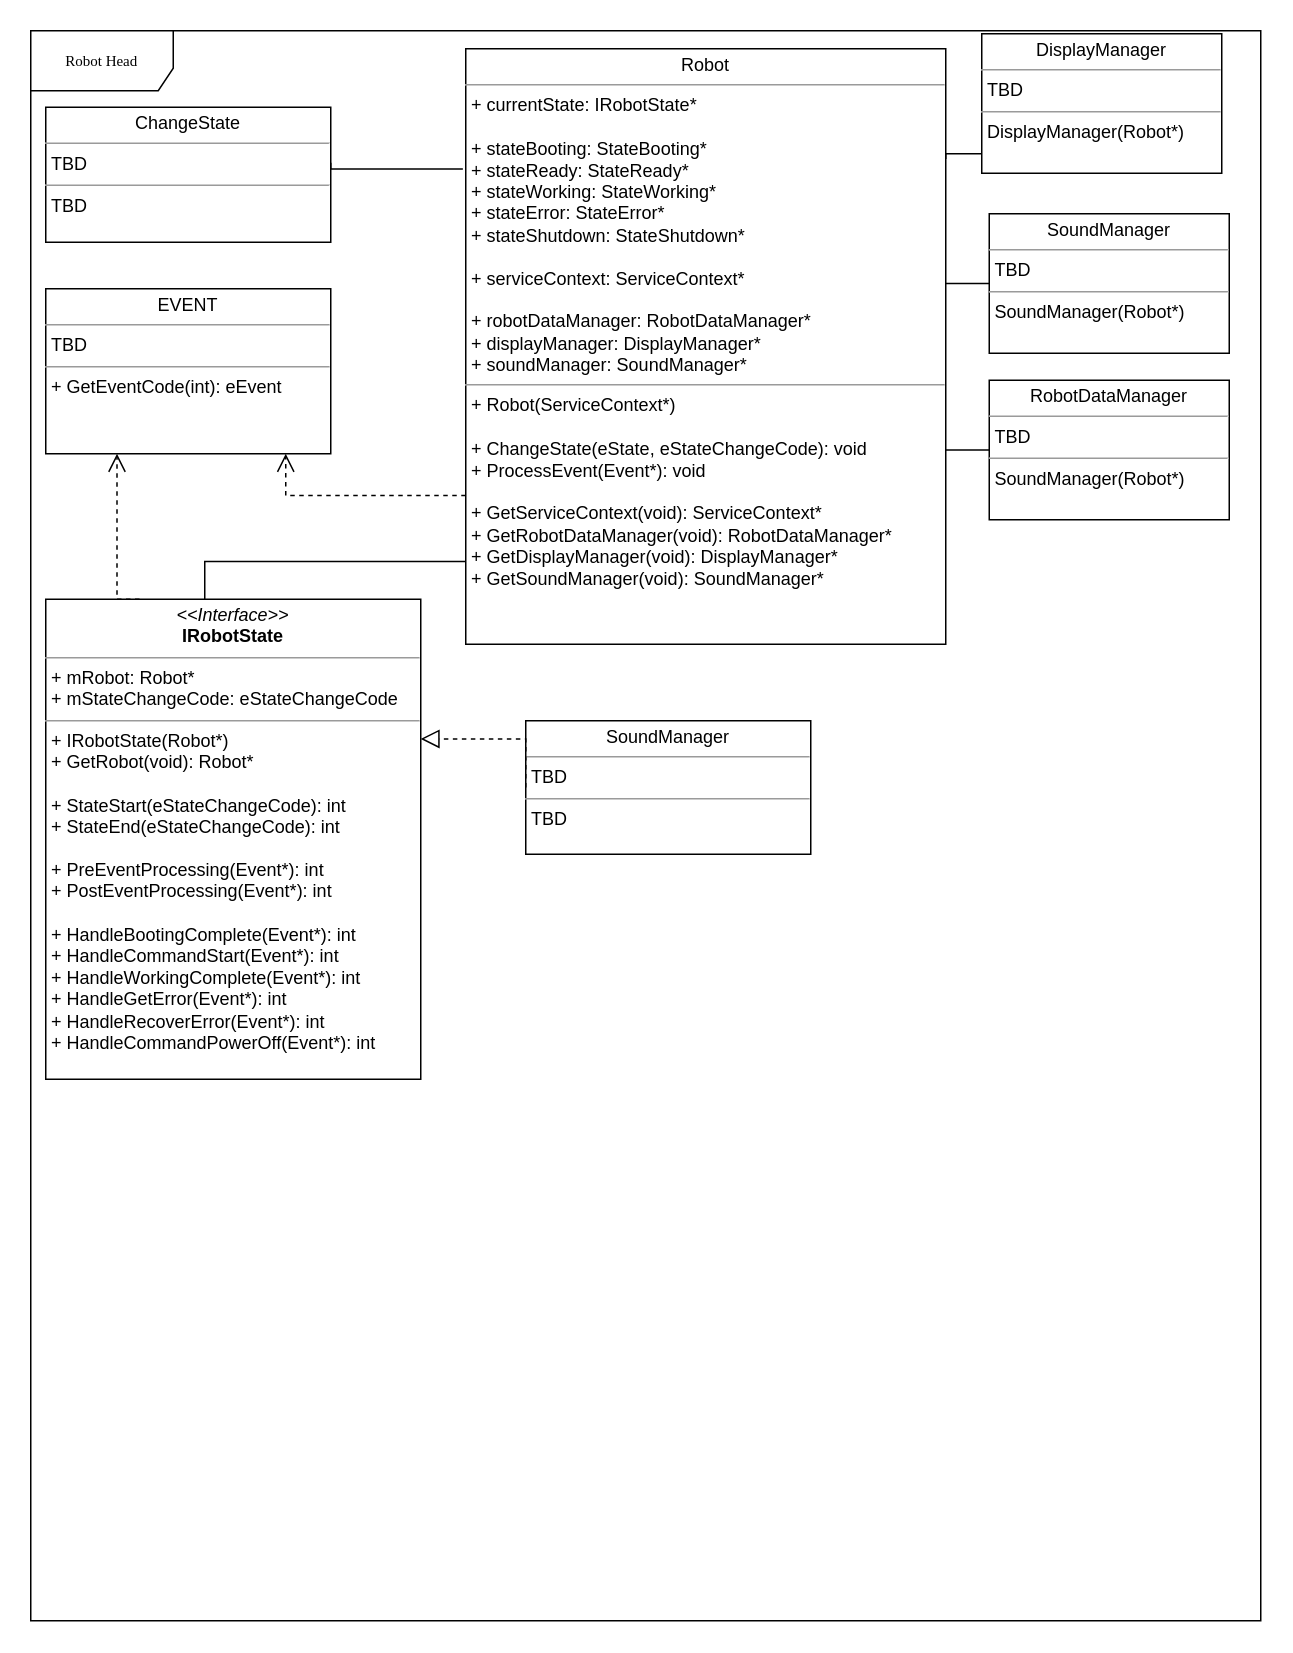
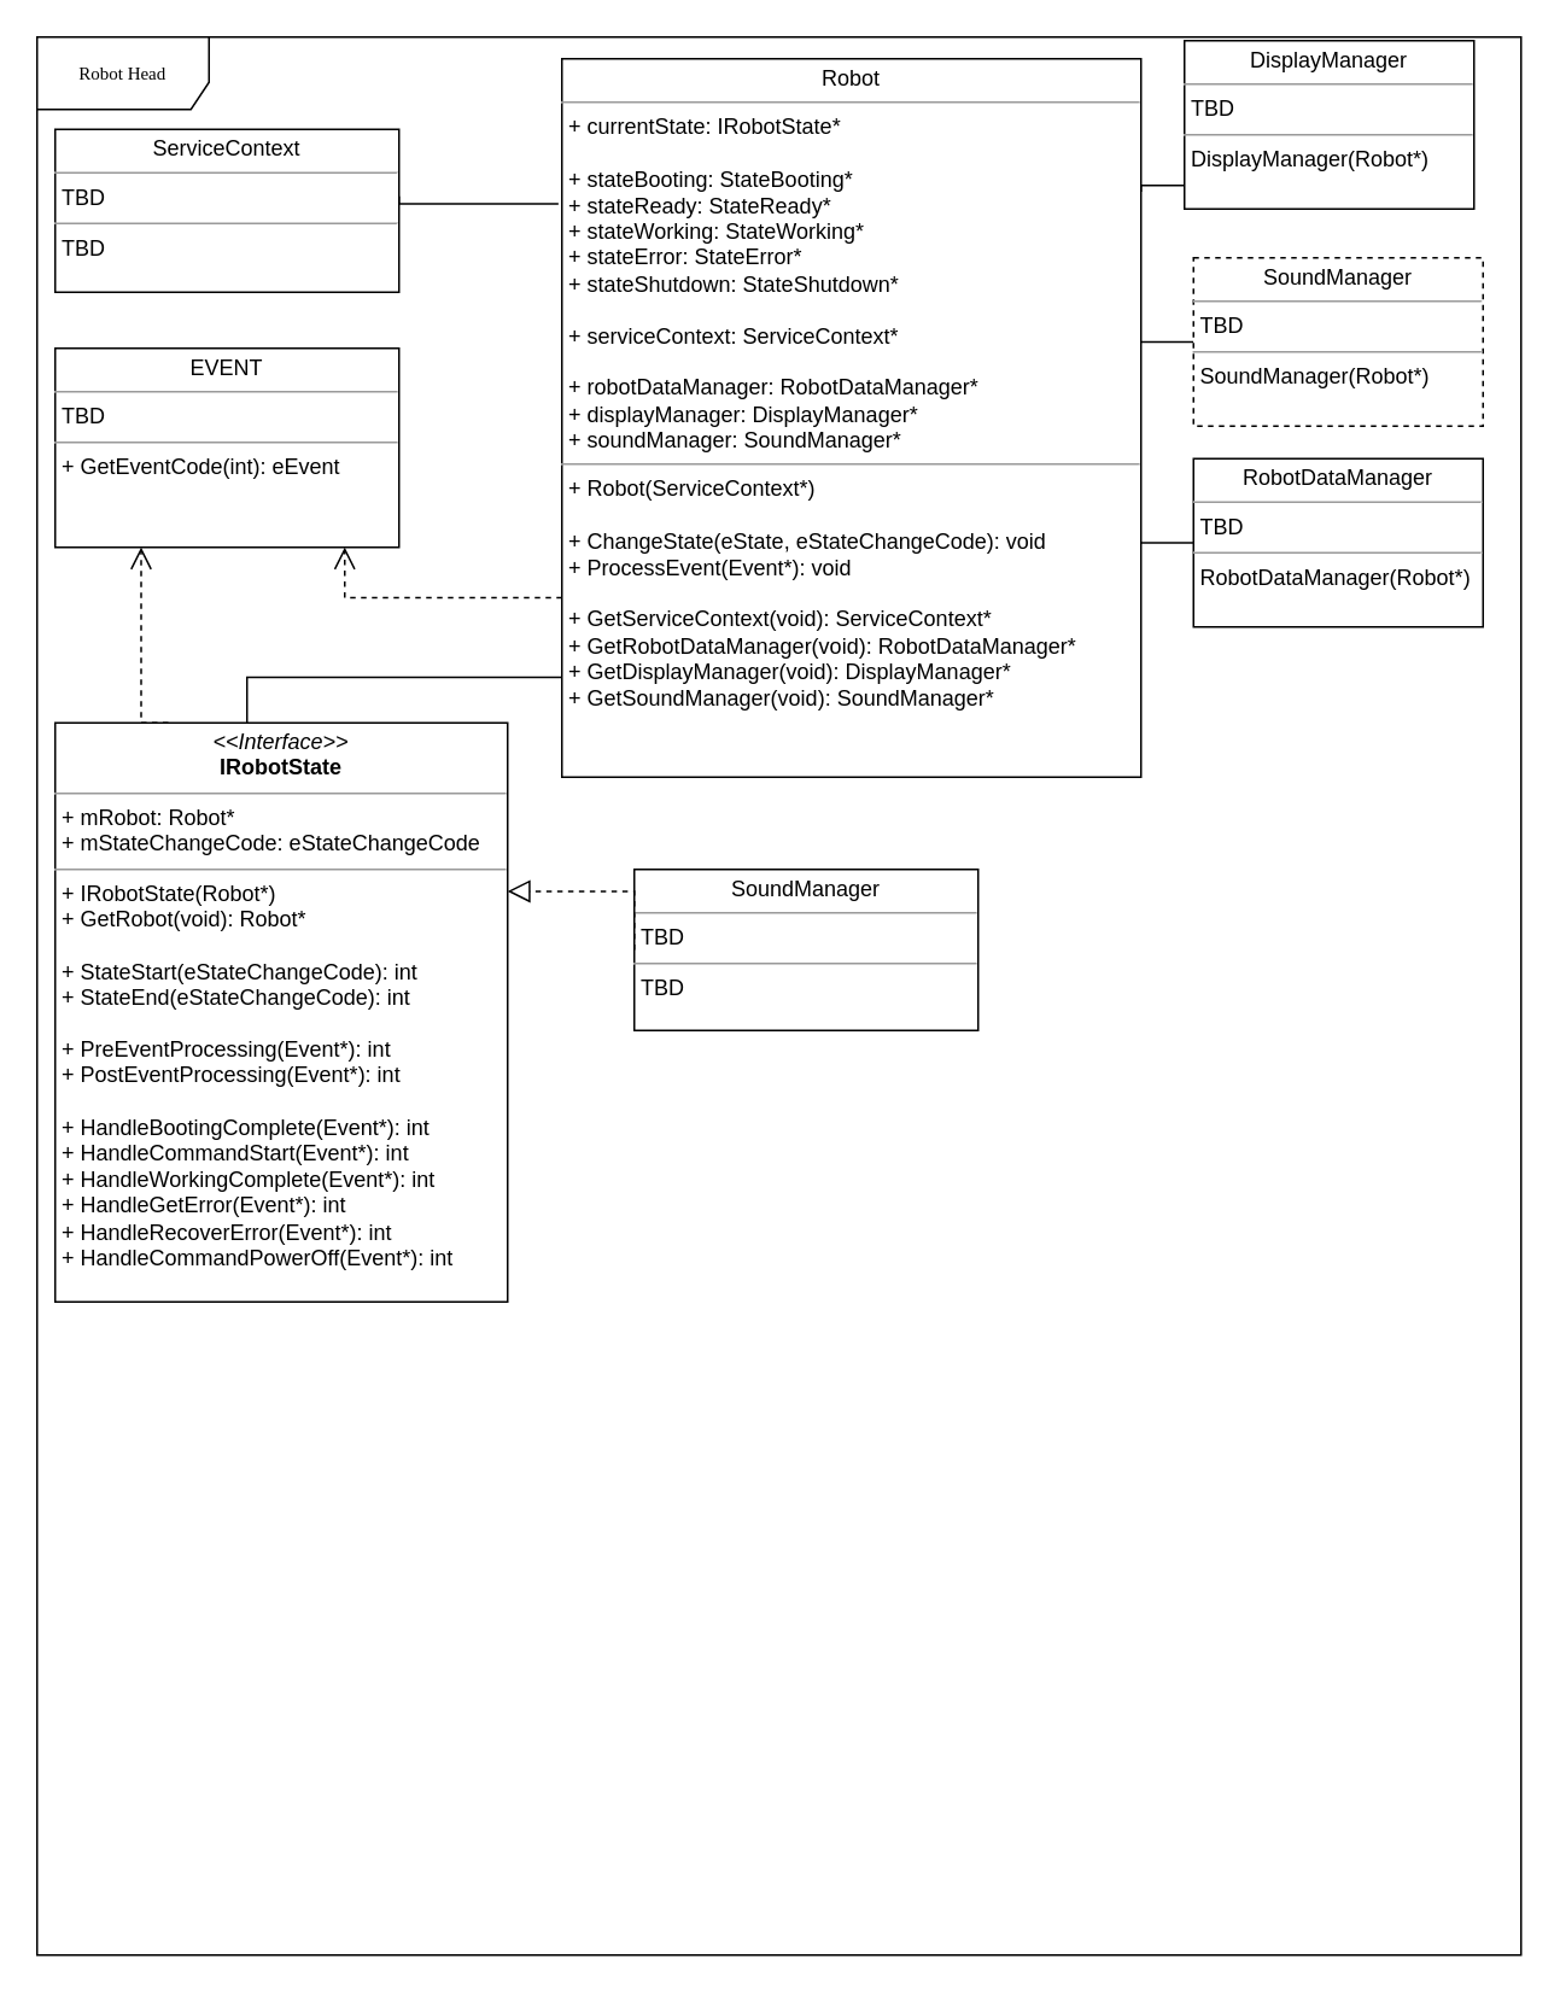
- <mxCell id="15" value="&lt;p style=&quot;margin: 0px ; margin-top: 4px ; text-align: center&quot;&gt;ChangeState&lt;/p&gt;&lt;hr size=&quot;1&quot;&gt;&lt;p style=&quot;margin: 0px ; margin-left: 4px&quot;&gt;TBD&lt;/p&gt;&lt;hr size=&quot;1&quot;&gt;&lt;p style=&quot;margin: 0px ; margin-left: 4px&quot;&gt;TBD&lt;/p&gt;" style="verticalAlign=top;align=left;overflow=fill;fontSize=12;fontFamily=Helvetica;html=1;rounded=0;shadow=0;comic=0;labelBackgroundColor=none;strokeColor=#000000;strokeWidth=1;fillColor=#ffffff;" vertex="1" parent="1"><mxGeometry x="30" y="71" width="190" height="90" as="geometry" /></mxCell>
+ <mxCell id="15" value="&lt;p style=&quot;margin: 0px ; margin-top: 4px ; text-align: center&quot;&gt;ServiceContext&lt;/p&gt;&lt;hr size=&quot;1&quot;&gt;&lt;p style=&quot;margin: 0px ; margin-left: 4px&quot;&gt;TBD&lt;/p&gt;&lt;hr size=&quot;1&quot;&gt;&lt;p style=&quot;margin: 0px ; margin-left: 4px&quot;&gt;TBD&lt;/p&gt;" style="verticalAlign=top;align=left;overflow=fill;fontSize=12;fontFamily=Helvetica;html=1;rounded=0;shadow=0;comic=0;labelBackgroundColor=none;strokeColor=#000000;strokeWidth=1;fillColor=#ffffff;" vertex="1" parent="1"><mxGeometry x="30" y="71" width="190" height="90" as="geometry" /></mxCell>
- <mxCell id="13" value="&lt;p style=&quot;margin: 0px ; margin-top: 4px ; text-align: center&quot;&gt;SoundManager&lt;/p&gt;&lt;hr size=&quot;1&quot;&gt;&lt;p style=&quot;margin: 0px ; margin-left: 4px&quot;&gt;TBD&lt;/p&gt;&lt;hr size=&quot;1&quot;&gt;&lt;p style=&quot;margin: 0px ; margin-left: 4px&quot;&gt;SoundManager(Robot*)&lt;/p&gt;" style="verticalAlign=top;align=left;overflow=fill;fontSize=12;fontFamily=Helvetica;html=1;rounded=0;shadow=0;comic=0;labelBackgroundColor=none;strokeColor=#000000;strokeWidth=1;fillColor=#ffffff;" vertex="1" parent="1"><mxGeometry x="659" y="142" width="160" height="93" as="geometry" /></mxCell>
+ <mxCell id="13" value="&lt;p style=&quot;margin: 0px ; margin-top: 4px ; text-align: center&quot;&gt;SoundManager&lt;/p&gt;&lt;hr size=&quot;1&quot;&gt;&lt;p style=&quot;margin: 0px ; margin-left: 4px&quot;&gt;TBD&lt;/p&gt;&lt;hr size=&quot;1&quot;&gt;&lt;p style=&quot;margin: 0px ; margin-left: 4px&quot;&gt;SoundManager(Robot*)&lt;/p&gt;" style="verticalAlign=top;align=left;overflow=fill;fontSize=12;fontFamily=Helvetica;html=1;rounded=0;shadow=0;comic=0;labelBackgroundColor=none;strokeColor=#000000;strokeWidth=1;fillColor=#ffffff;dashed=1;" vertex="1" parent="1"><mxGeometry x="659" y="142" width="160" height="93" as="geometry" /></mxCell>
- <mxCell id="5" value="&lt;p style=&quot;margin: 0px ; margin-top: 4px ; text-align: center&quot;&gt;RobotDataManager&lt;/p&gt;&lt;hr size=&quot;1&quot;&gt;&lt;p style=&quot;margin: 0px ; margin-left: 4px&quot;&gt;TBD&lt;/p&gt;&lt;hr size=&quot;1&quot;&gt;&lt;p style=&quot;margin: 0px ; margin-left: 4px&quot;&gt;SoundManager(Robot*)&lt;/p&gt;" style="verticalAlign=top;align=left;overflow=fill;fontSize=12;fontFamily=Helvetica;html=1;rounded=0;shadow=0;comic=0;labelBackgroundColor=none;strokeColor=#000000;strokeWidth=1;fillColor=#ffffff;" parent="1" vertex="1"><mxGeometry x="659" y="253" width="160" height="93" as="geometry" /></mxCell>
+ <mxCell id="5" value="&lt;p style=&quot;margin: 0px ; margin-top: 4px ; text-align: center&quot;&gt;RobotDataManager&lt;/p&gt;&lt;hr size=&quot;1&quot;&gt;&lt;p style=&quot;margin: 0px ; margin-left: 4px&quot;&gt;TBD&lt;/p&gt;&lt;hr size=&quot;1&quot;&gt;&lt;p style=&quot;margin: 0px ; margin-left: 4px&quot;&gt;RobotDataManager(Robot*)&lt;/p&gt;" style="verticalAlign=top;align=left;overflow=fill;fontSize=12;fontFamily=Helvetica;html=1;rounded=0;shadow=0;comic=0;labelBackgroundColor=none;strokeColor=#000000;strokeWidth=1;fillColor=#ffffff;" parent="1" vertex="1"><mxGeometry x="659" y="253" width="160" height="93" as="geometry" /></mxCell>
